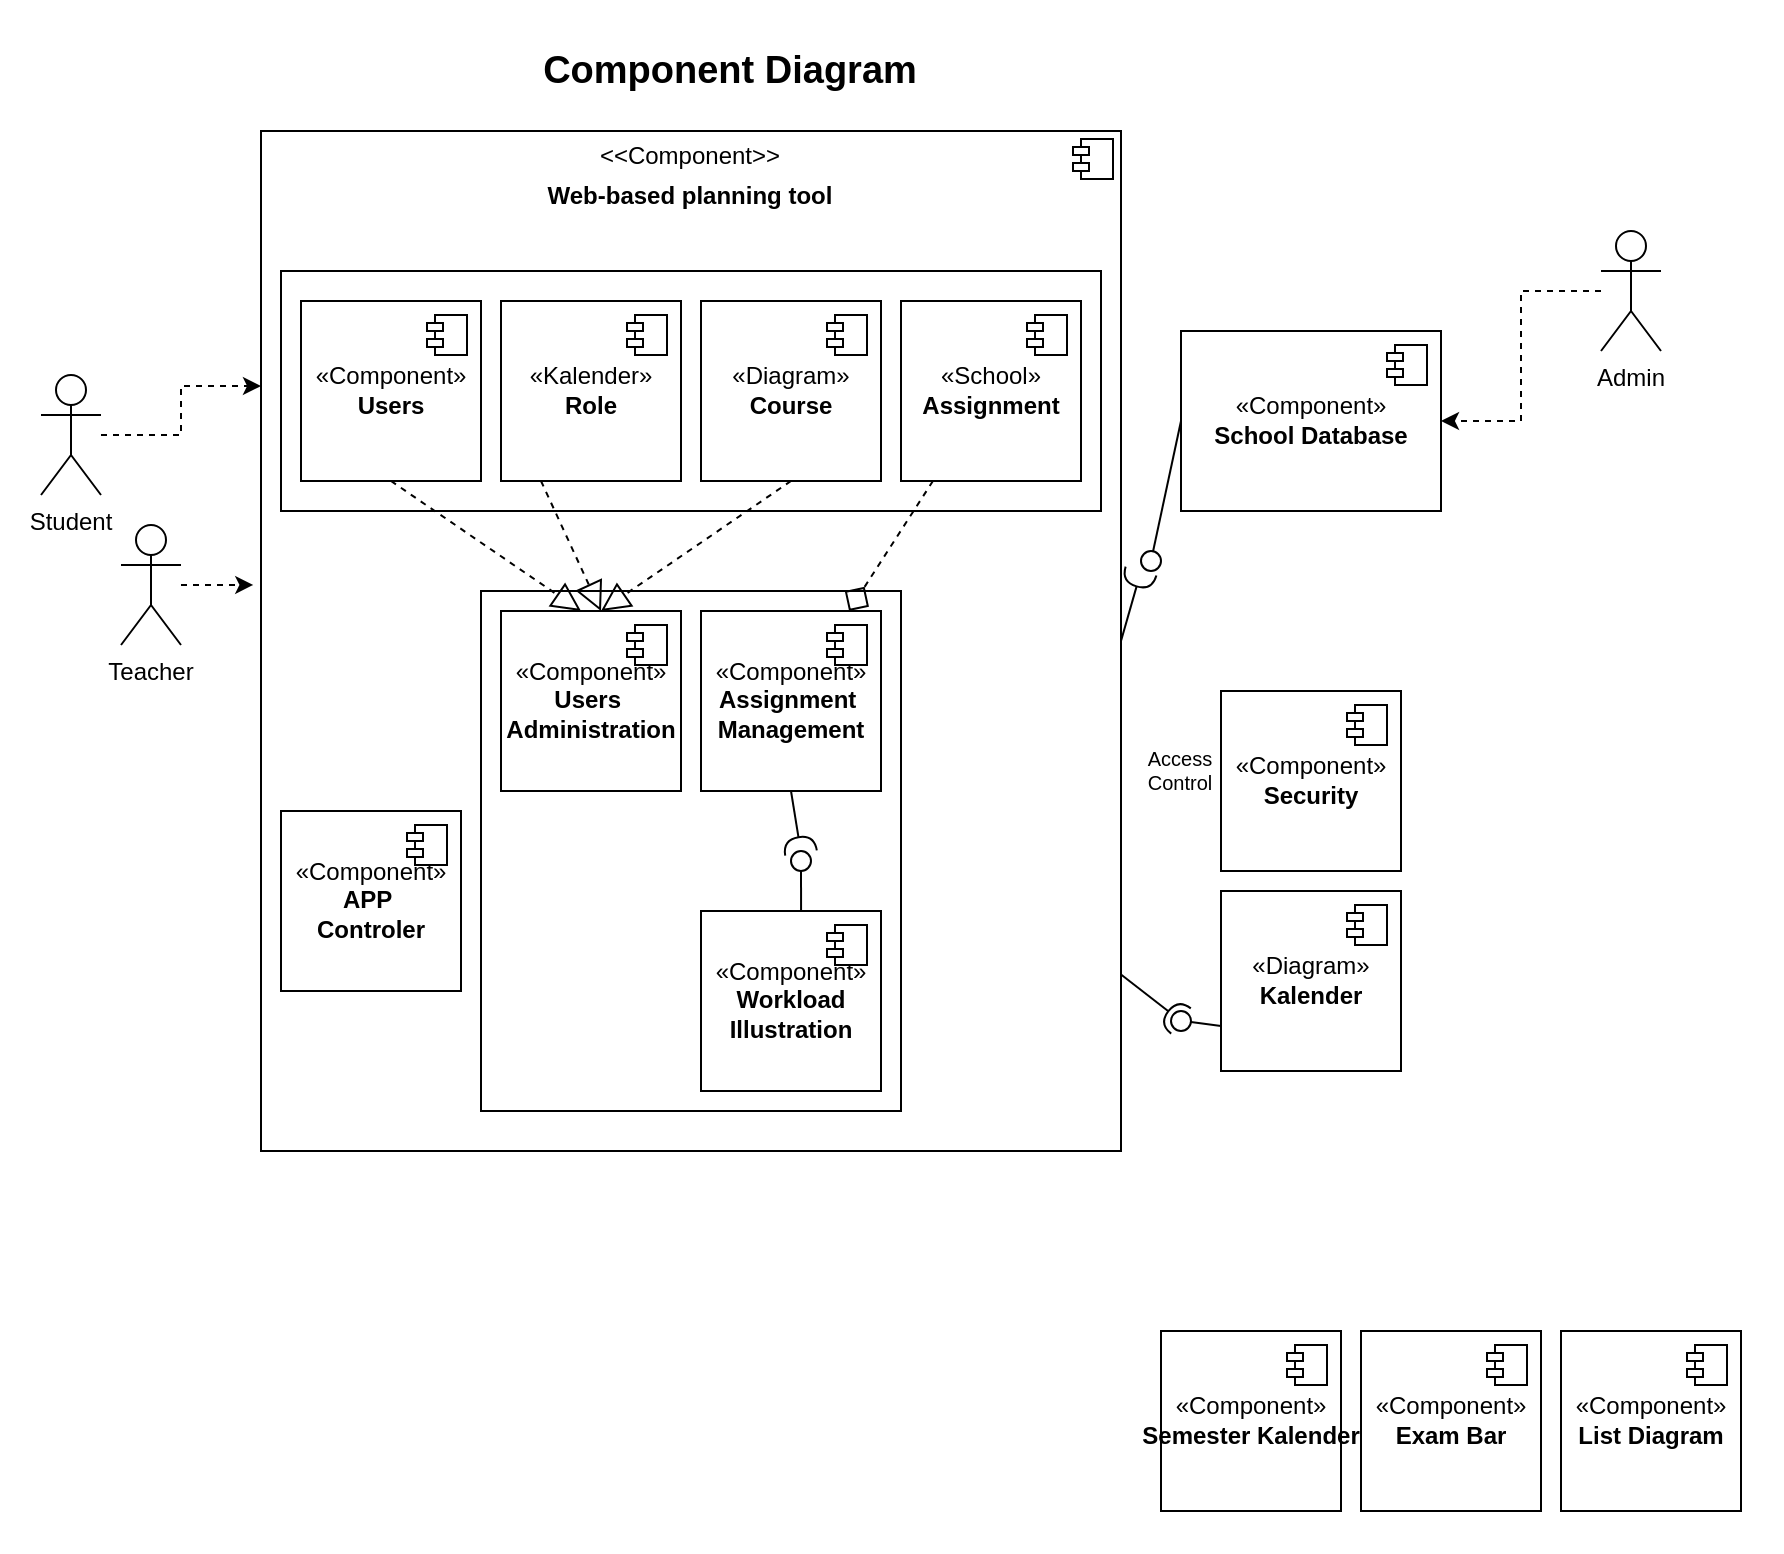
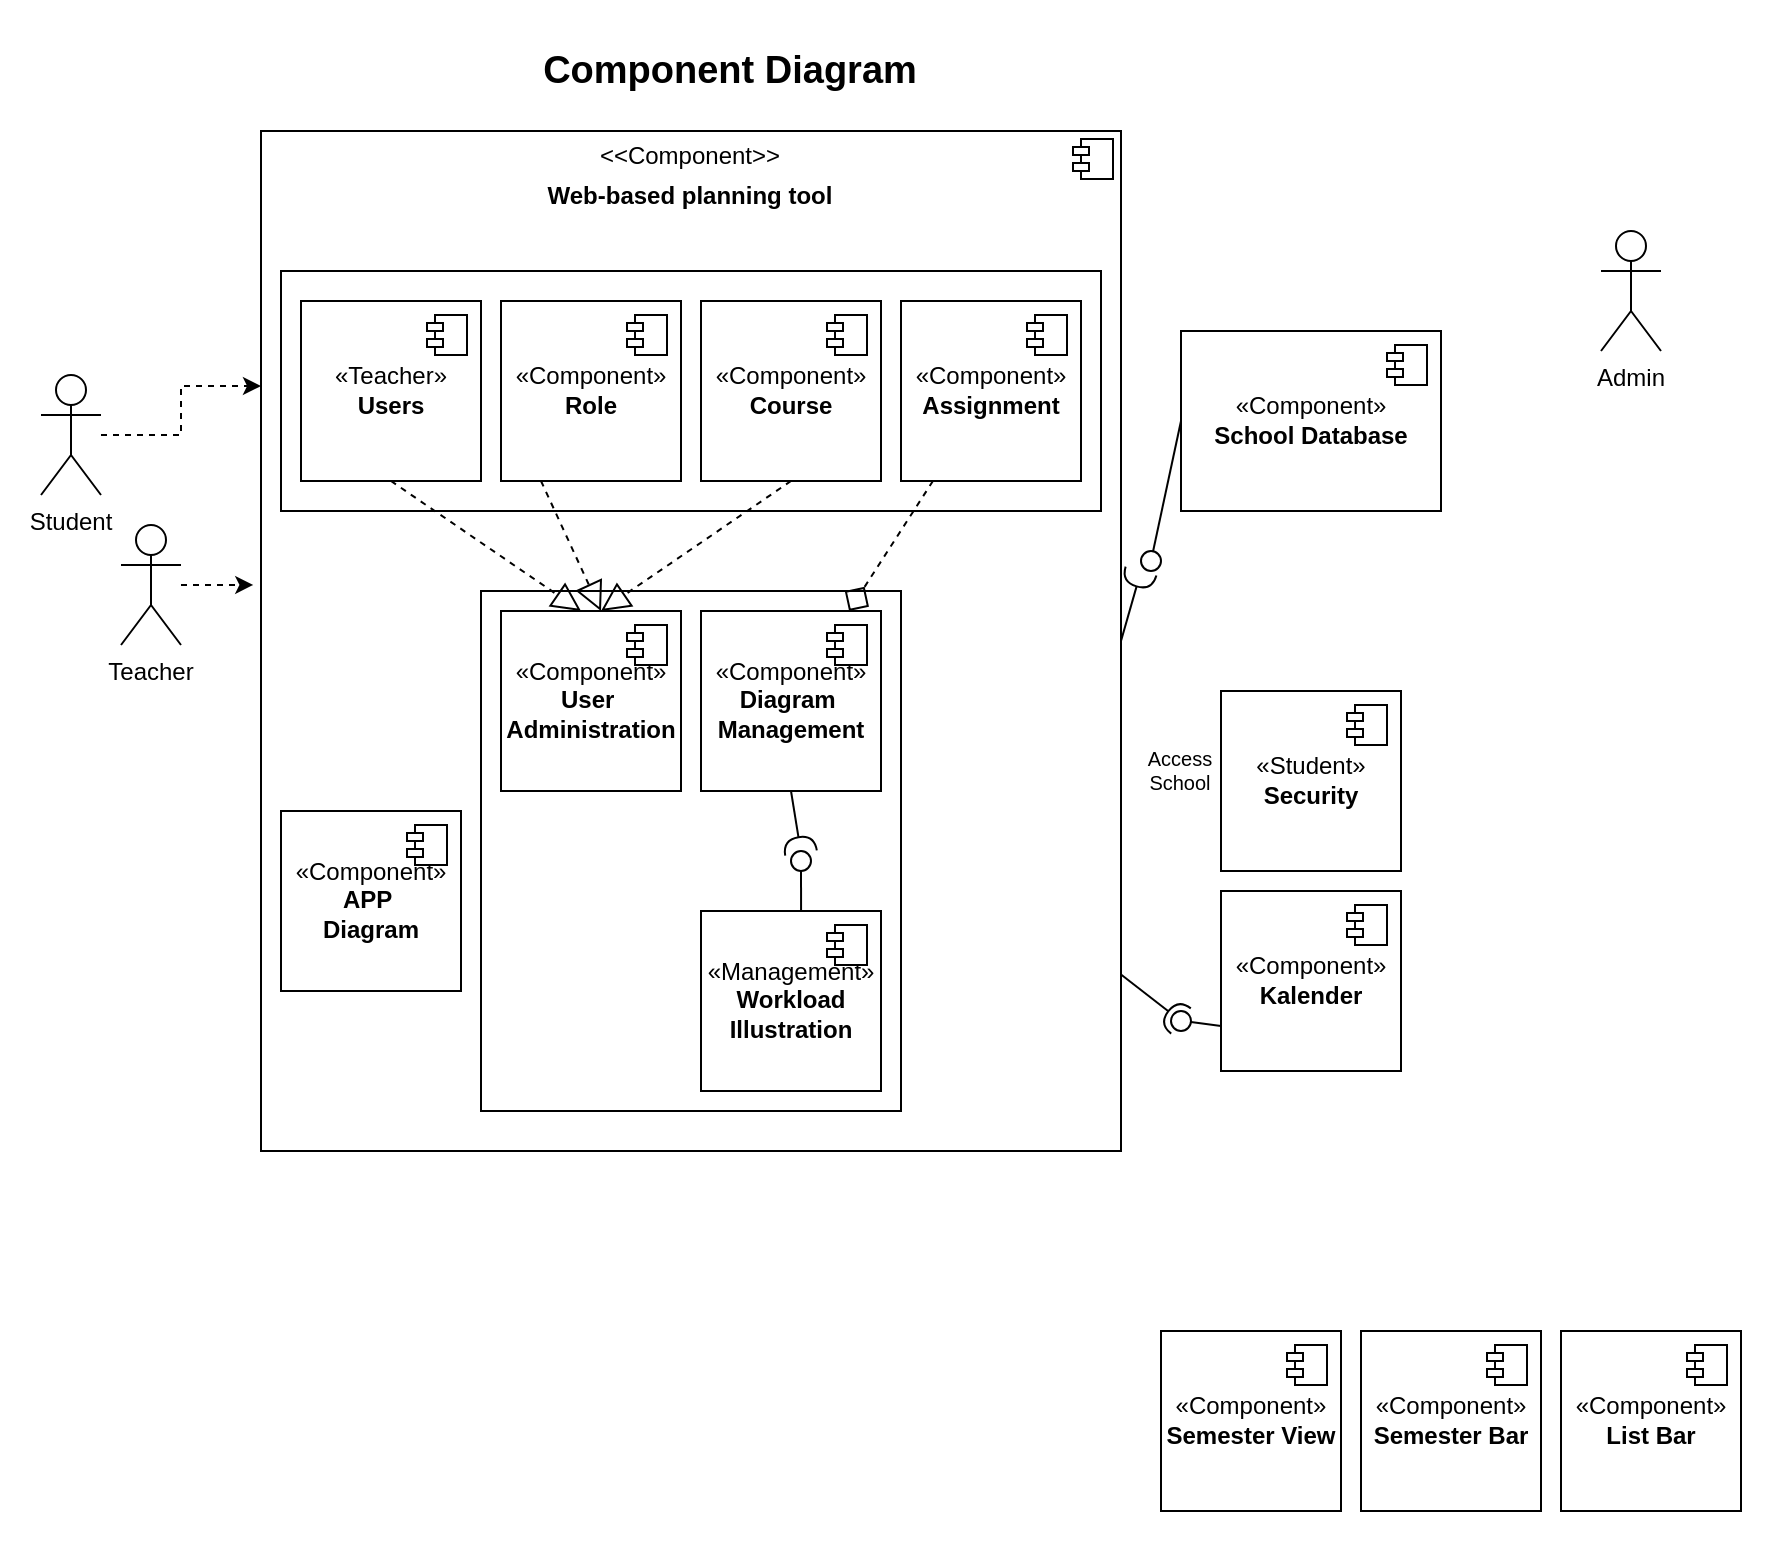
- <mxCell id="10" style="edgeStyle=orthogonalEdgeStyle;rounded=0;orthogonalLoop=1;jettySize=auto;html=1;entryX=1;entryY=0.5;entryDx=0;entryDy=0;dashed=1;" parent="1" source="11" target="6" edge="1"><mxGeometry relative="1" as="geometry" /></mxCell>
- <mxCell id="30" value="«Component»&lt;br&gt;&lt;b&gt;Users&lt;/b&gt;" style="html=1;dropTarget=0;" vertex="1" parent="1"><mxGeometry x="150" y="150" width="90" height="90" as="geometry" /></mxCell>
+ <mxCell id="30" value="«Teacher»&lt;br&gt;&lt;b&gt;Users&lt;/b&gt;" style="html=1;dropTarget=0;" vertex="1" parent="1"><mxGeometry x="150" y="150" width="90" height="90" as="geometry" /></mxCell>
- <mxCell id="32" value="«Kalender»&lt;br&gt;&lt;b&gt;Role&lt;/b&gt;" style="html=1;dropTarget=0;" vertex="1" parent="1"><mxGeometry x="250" y="150" width="90" height="90" as="geometry" /></mxCell>
+ <mxCell id="32" value="«Component»&lt;br&gt;&lt;b&gt;Role&lt;/b&gt;" style="html=1;dropTarget=0;" vertex="1" parent="1"><mxGeometry x="250" y="150" width="90" height="90" as="geometry" /></mxCell>
- <mxCell id="34" value="«Diagram»&lt;br&gt;&lt;b&gt;Course&lt;/b&gt;" style="html=1;dropTarget=0;" vertex="1" parent="1"><mxGeometry x="350" y="150" width="90" height="90" as="geometry" /></mxCell>
+ <mxCell id="34" value="«Component»&lt;br&gt;&lt;b&gt;Course&lt;/b&gt;" style="html=1;dropTarget=0;" vertex="1" parent="1"><mxGeometry x="350" y="150" width="90" height="90" as="geometry" /></mxCell>
- <mxCell id="22" value="«School»&lt;br&gt;&lt;b&gt;Assignment&lt;/b&gt;" style="html=1;dropTarget=0;" vertex="1" parent="1"><mxGeometry x="450" y="150" width="90" height="90" as="geometry" /></mxCell>
+ <mxCell id="22" value="«Component»&lt;br&gt;&lt;b&gt;Assignment&lt;/b&gt;" style="html=1;dropTarget=0;" vertex="1" parent="1"><mxGeometry x="450" y="150" width="90" height="90" as="geometry" /></mxCell>
- <mxCell id="38" value="«Component»&lt;br&gt;&lt;b&gt;Users&amp;nbsp;&lt;br&gt;Administration&lt;br&gt;&lt;/b&gt;" style="html=1;dropTarget=0;" vertex="1" parent="1"><mxGeometry x="250" y="305" width="90" height="90" as="geometry" /></mxCell>
+ <mxCell id="38" value="«Component»&lt;br&gt;&lt;b&gt;User&amp;nbsp;&lt;br&gt;Administration&lt;br&gt;&lt;/b&gt;" style="html=1;dropTarget=0;" vertex="1" parent="1"><mxGeometry x="250" y="305" width="90" height="90" as="geometry" /></mxCell>
- <mxCell id="36" value="«Component»&lt;br&gt;&lt;b&gt;Assignment&amp;nbsp;&lt;br&gt;Management&lt;br&gt;&lt;/b&gt;" style="html=1;dropTarget=0;" vertex="1" parent="1"><mxGeometry x="350" y="305" width="90" height="90" as="geometry" /></mxCell>
+ <mxCell id="36" value="«Component»&lt;br&gt;&lt;b&gt;Diagram&amp;nbsp;&lt;br&gt;Management&lt;br&gt;&lt;/b&gt;" style="html=1;dropTarget=0;" vertex="1" parent="1"><mxGeometry x="350" y="305" width="90" height="90" as="geometry" /></mxCell>
- <mxCell id="54" value="Access Control" style="text;html=1;strokeColor=none;fillColor=none;align=center;verticalAlign=middle;whiteSpace=wrap;rounded=0;fontSize=10;" vertex="1" parent="1"><mxGeometry x="570" y="375" width="40" height="20" as="geometry" /></mxCell>
+ <mxCell id="54" value="Access School" style="text;html=1;strokeColor=none;fillColor=none;align=center;verticalAlign=middle;whiteSpace=wrap;rounded=0;fontSize=10;" vertex="1" parent="1"><mxGeometry x="570" y="375" width="40" height="20" as="geometry" /></mxCell>
- <mxCell id="40" value="«Component»&lt;br&gt;&lt;b&gt;Security&lt;/b&gt;" style="html=1;dropTarget=0;" vertex="1" parent="1"><mxGeometry x="610" y="345" width="90" height="90" as="geometry" /></mxCell>
+ <mxCell id="40" value="«Student»&lt;br&gt;&lt;b&gt;Security&lt;/b&gt;" style="html=1;dropTarget=0;" vertex="1" parent="1"><mxGeometry x="610" y="345" width="90" height="90" as="geometry" /></mxCell>
- <mxCell id="52" value="«Component»&lt;br&gt;&lt;b&gt;APP&amp;nbsp;&lt;br&gt;Controler&lt;br&gt;&lt;/b&gt;" style="html=1;dropTarget=0;" vertex="1" parent="1"><mxGeometry x="140" y="405" width="90" height="90" as="geometry" /></mxCell>
+ <mxCell id="52" value="«Component»&lt;br&gt;&lt;b&gt;APP&amp;nbsp;&lt;br&gt;Diagram&lt;br&gt;&lt;/b&gt;" style="html=1;dropTarget=0;" vertex="1" parent="1"><mxGeometry x="140" y="405" width="90" height="90" as="geometry" /></mxCell>
- <mxCell id="24" value="«Diagram»&lt;br&gt;&lt;b&gt;Kalender&lt;/b&gt;" style="html=1;dropTarget=0;" vertex="1" parent="1"><mxGeometry x="610" y="445" width="90" height="90" as="geometry" /></mxCell>
+ <mxCell id="24" value="«Component»&lt;br&gt;&lt;b&gt;Kalender&lt;/b&gt;" style="html=1;dropTarget=0;" vertex="1" parent="1"><mxGeometry x="610" y="445" width="90" height="90" as="geometry" /></mxCell>
- <mxCell id="18" value="«Component»&lt;br&gt;&lt;b&gt;Workload &lt;br&gt;Illustration&lt;/b&gt;" style="html=1;dropTarget=0;" vertex="1" parent="1"><mxGeometry x="350" y="455" width="90" height="90" as="geometry" /></mxCell>
+ <mxCell id="18" value="«Management»&lt;br&gt;&lt;b&gt;Workload &lt;br&gt;Illustration&lt;/b&gt;" style="html=1;dropTarget=0;" vertex="1" parent="1"><mxGeometry x="350" y="455" width="90" height="90" as="geometry" /></mxCell>
- <mxCell id="20" value="«Component»&lt;br&gt;&lt;b&gt;Semester Kalender&lt;/b&gt;" style="html=1;dropTarget=0;" vertex="1" parent="1"><mxGeometry x="580" y="665" width="90" height="90" as="geometry" /></mxCell>
+ <mxCell id="20" value="«Component»&lt;br&gt;&lt;b&gt;Semester View&lt;/b&gt;" style="html=1;dropTarget=0;" vertex="1" parent="1"><mxGeometry x="580" y="665" width="90" height="90" as="geometry" /></mxCell>
- <mxCell id="26" value="«Component»&lt;br&gt;&lt;b&gt;Exam Bar&lt;/b&gt;" style="html=1;dropTarget=0;" vertex="1" parent="1"><mxGeometry x="680" y="665" width="90" height="90" as="geometry" /></mxCell>
+ <mxCell id="26" value="«Component»&lt;br&gt;&lt;b&gt;Semester Bar&lt;/b&gt;" style="html=1;dropTarget=0;" vertex="1" parent="1"><mxGeometry x="680" y="665" width="90" height="90" as="geometry" /></mxCell>
- <mxCell id="28" value="«Component»&lt;br&gt;&lt;b&gt;List Diagram&lt;/b&gt;" style="html=1;dropTarget=0;" vertex="1" parent="1"><mxGeometry x="780" y="665" width="90" height="90" as="geometry" /></mxCell>
+ <mxCell id="28" value="«Component»&lt;br&gt;&lt;b&gt;List Bar&lt;/b&gt;" style="html=1;dropTarget=0;" vertex="1" parent="1"><mxGeometry x="780" y="665" width="90" height="90" as="geometry" /></mxCell>
